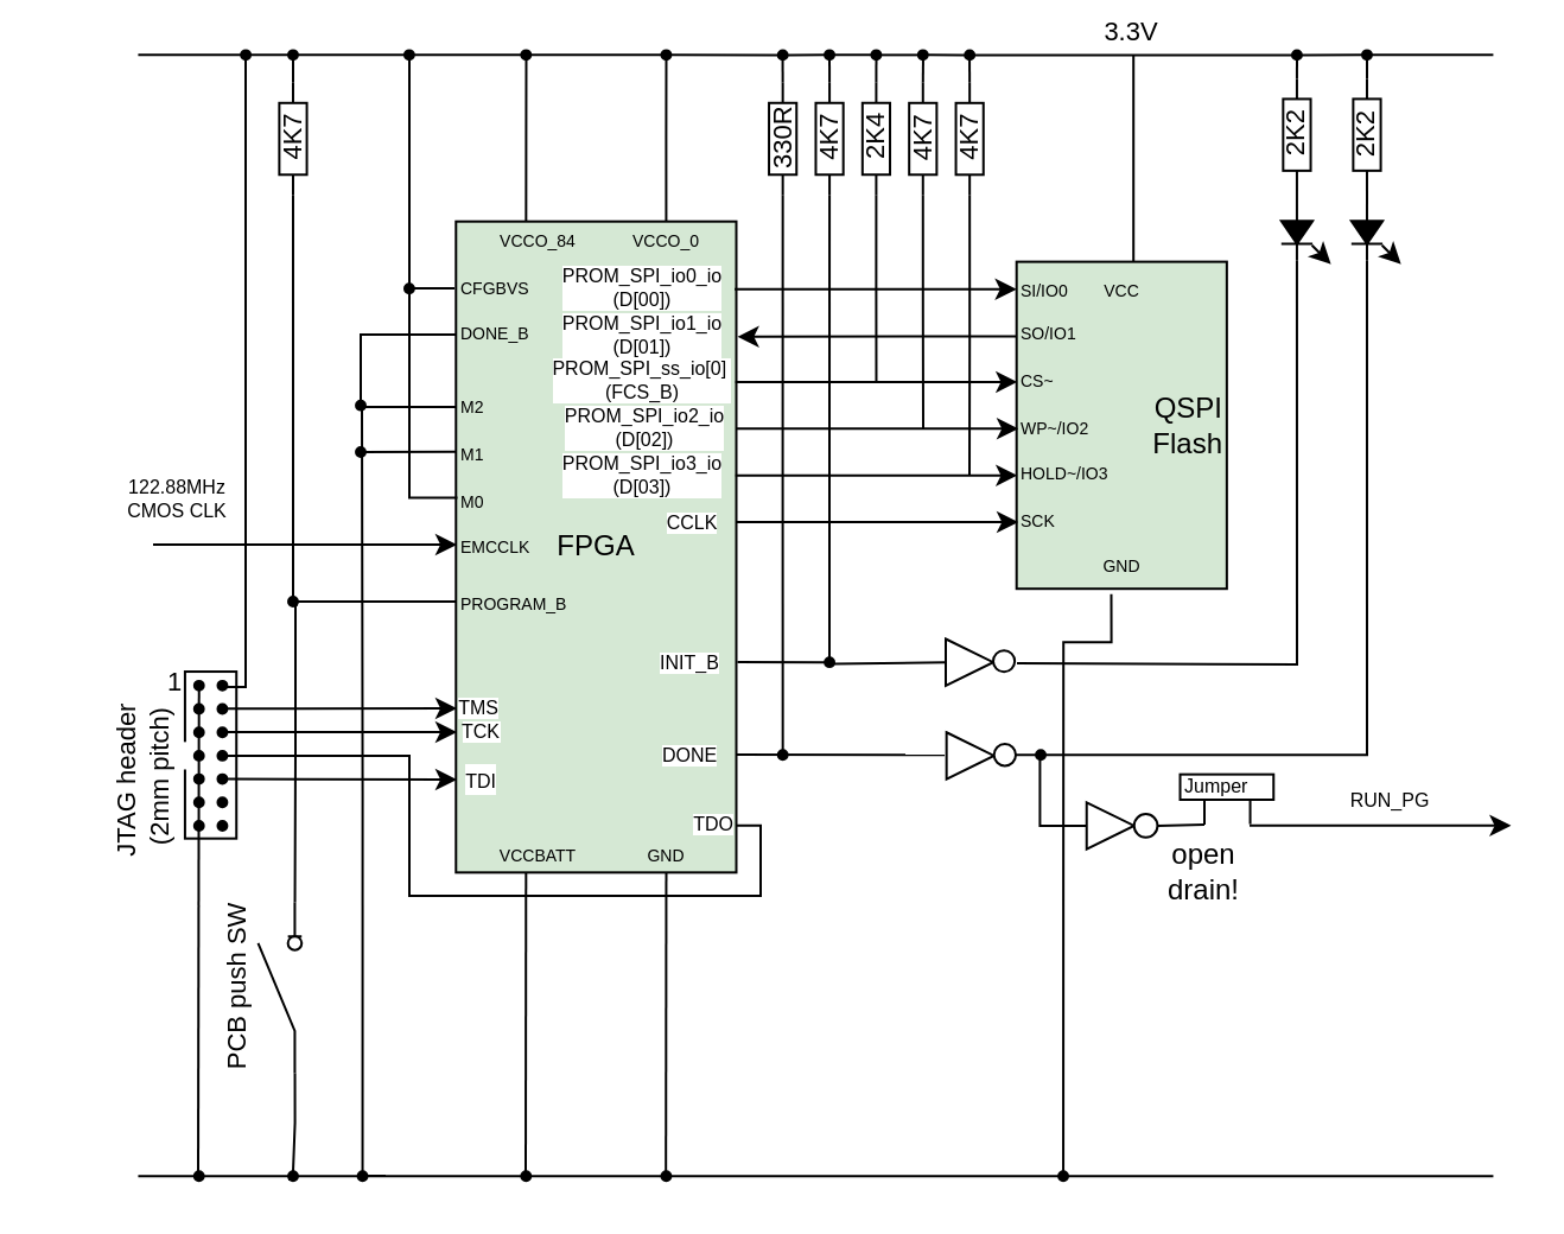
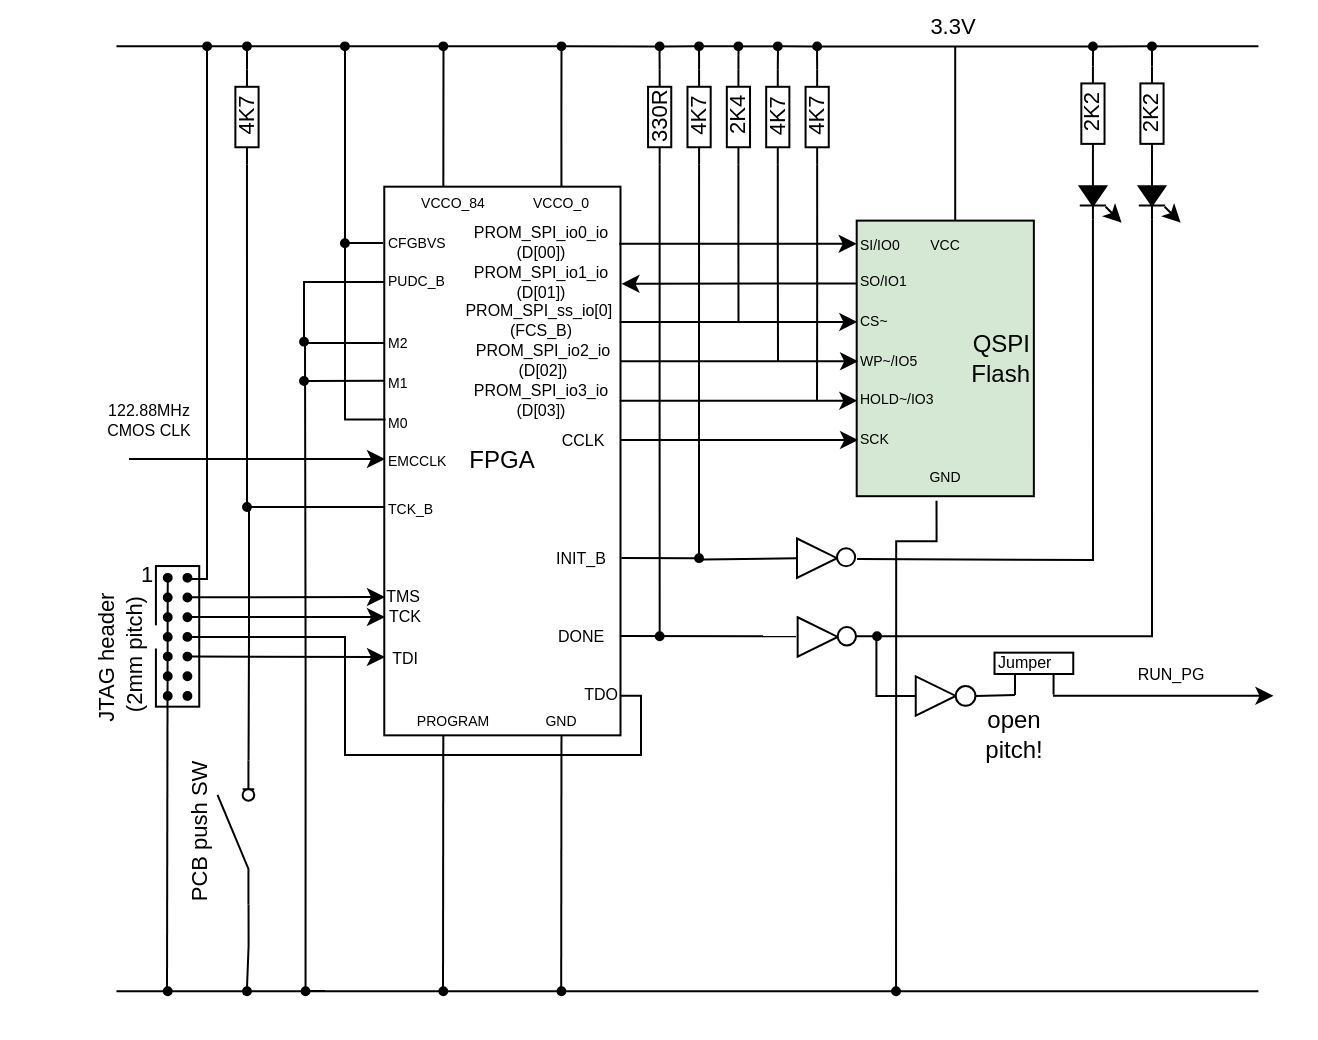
- <mxCell id="74" value="&lt;font style=&quot;font-size: 7px&quot;&gt;DONE_B&lt;/font&gt;" style="text;html=1;resizable=0;autosize=1;align=left;verticalAlign=middle;points=[];fillColor=none;strokeColor=none;rounded=0;fontSize=11;" parent="1" vertex="1"><mxGeometry x="191.64" y="129.49" width="39.37" height="19.685" as="geometry" /></mxCell>
+ <mxCell id="74" value="&lt;font style=&quot;font-size: 7px&quot;&gt;PUDC_B&lt;/font&gt;" style="text;html=1;resizable=0;autosize=1;align=left;verticalAlign=middle;points=[];fillColor=none;strokeColor=none;rounded=0;fontSize=11;" parent="1" vertex="1"><mxGeometry x="191.64" y="129.49" width="39.37" height="19.685" as="geometry" /></mxCell>
- <mxCell id="141" value="&lt;font style=&quot;font-size: 7px&quot;&gt;WP~/IO2&lt;/font&gt;" style="text;html=1;resizable=0;autosize=1;align=left;verticalAlign=middle;points=[];fillColor=none;strokeColor=none;rounded=0;fontSize=11;" parent="1" vertex="1"><mxGeometry x="428.19" y="168.86" width="39.37" height="19.685" as="geometry" /></mxCell>
+ <mxCell id="141" value="&lt;font style=&quot;font-size: 7px&quot;&gt;WP~/IO5&lt;/font&gt;" style="text;html=1;resizable=0;autosize=1;align=left;verticalAlign=middle;points=[];fillColor=none;strokeColor=none;rounded=0;fontSize=11;" parent="1" vertex="1"><mxGeometry x="428.19" y="168.86" width="39.37" height="19.685" as="geometry" /></mxCell>
- <mxCell id="4" value="FPGA" style="rounded=0;whiteSpace=wrap;html=1;fillColor=#d5e8d4;" parent="1" vertex="1"><mxGeometry x="191.64" y="92.84" width="118.11" height="274.33" as="geometry" /></mxCell>
+ <mxCell id="4" value="FPGA" style="rounded=0;whiteSpace=wrap;html=1;" parent="1" vertex="1"><mxGeometry x="191.64" y="92.84" width="118.11" height="274.33" as="geometry" /></mxCell>
- <mxCell id="78" value="&lt;font style=&quot;font-size: 7px&quot;&gt;PROGRAM_B&lt;/font&gt;" style="text;html=1;resizable=0;autosize=1;align=left;verticalAlign=middle;points=[];fillColor=none;strokeColor=none;rounded=0;fontSize=11;" parent="1" vertex="1"><mxGeometry x="191.63" y="243" width="59.055" height="19.685" as="geometry" /></mxCell>
+ <mxCell id="78" value="&lt;font style=&quot;font-size: 7px&quot;&gt;TCK_B&lt;/font&gt;" style="text;html=1;resizable=0;autosize=1;align=left;verticalAlign=middle;points=[];fillColor=none;strokeColor=none;rounded=0;fontSize=11;" parent="1" vertex="1"><mxGeometry x="191.63" y="243" width="59.055" height="19.685" as="geometry" /></mxCell>
- <mxCell id="87" value="&lt;font style=&quot;font-size: 7px&quot;&gt;VCCBATT&lt;/font&gt;" style="text;html=1;resizable=0;autosize=1;align=center;verticalAlign=middle;points=[];fillColor=none;strokeColor=none;rounded=0;fontSize=11;" parent="1" vertex="1"><mxGeometry x="201.485" y="349.455" width="49.212" height="19.685" as="geometry" /></mxCell>
+ <mxCell id="87" value="&lt;font style=&quot;font-size: 7px&quot;&gt;PROGRAM&lt;/font&gt;" style="text;html=1;resizable=0;autosize=1;align=center;verticalAlign=middle;points=[];fillColor=none;strokeColor=none;rounded=0;fontSize=11;" parent="1" vertex="1"><mxGeometry x="201.485" y="349.455" width="49.212" height="19.685" as="geometry" /></mxCell>
- <mxCell id="169" value="open drain!" style="text;html=1;strokeColor=none;fillColor=none;align=center;verticalAlign=middle;whiteSpace=wrap;rounded=0;" parent="1" vertex="1"><mxGeometry x="486.9" y="357.32" width="40" height="20" as="geometry" /></mxCell>
+ <mxCell id="169" value="open pitch!" style="text;html=1;strokeColor=none;fillColor=none;align=center;verticalAlign=middle;whiteSpace=wrap;rounded=0;" parent="1" vertex="1"><mxGeometry x="486.9" y="357.32" width="40" height="20" as="geometry" /></mxCell>
